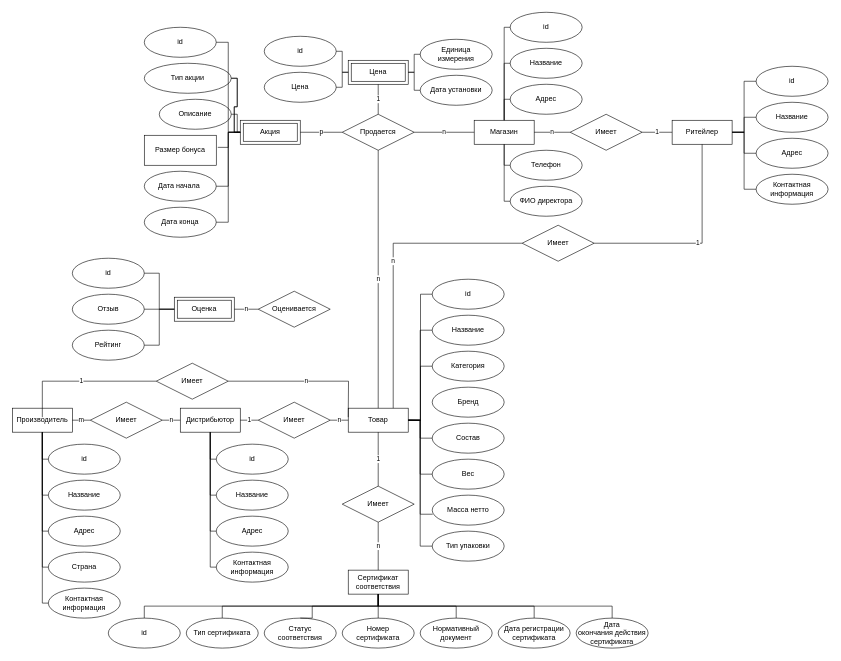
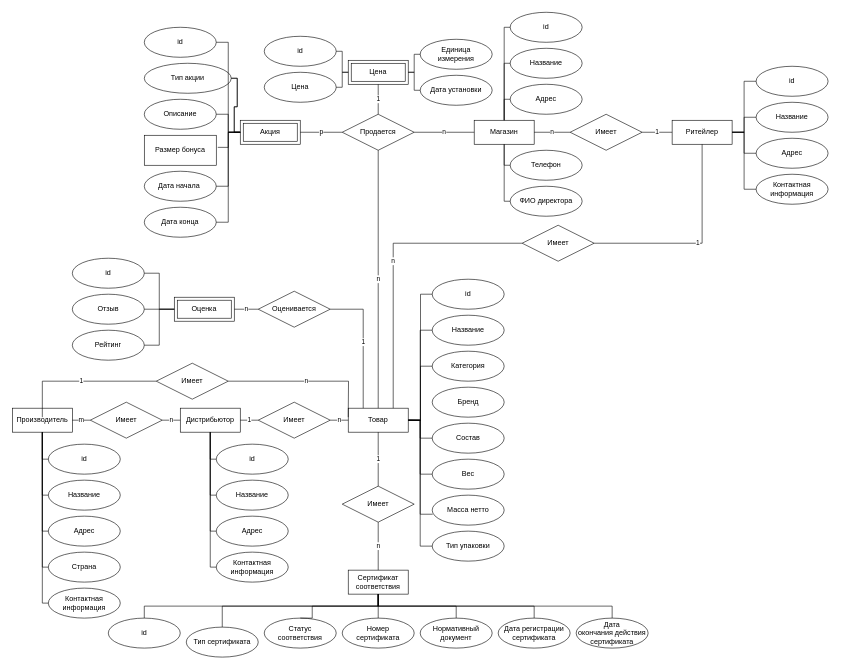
- <mxCell id="85" value="Описание" style="ellipse;whiteSpace=wrap;html=1;align=center;" vertex="1" parent="1"><mxGeometry x="265" y="165" width="120" height="50" as="geometry" /></mxCell>
+ <mxCell id="85" value="Описание" style="ellipse;whiteSpace=wrap;html=1;align=center;" vertex="1" parent="1"><mxGeometry x="240" y="165" width="120" height="50" as="geometry" /></mxCell>
+ <mxCell id="121" value="1" style="endArrow=none;html=1;rounded=0;exitX=1;exitY=0.5;exitDx=0;exitDy=0;entryX=0.25;entryY=0;entryDx=0;entryDy=0;edgeStyle=orthogonalEdgeStyle;" edge="1" parent="1" source="120" target="2"><mxGeometry relative="1" as="geometry"><mxPoint x="540" y="500" as="sourcePoint" /><mxPoint x="700" y="500" as="targetPoint" /></mxGeometry></mxCell>
- <mxCell id="8" value="Тип сертификата" style="ellipse;whiteSpace=wrap;html=1;align=center;" vertex="1" parent="1"><mxGeometry x="310" y="1030" width="120" height="50" as="geometry" /></mxCell>
+ <mxCell id="8" value="Тип сертификата" style="ellipse;whiteSpace=wrap;html=1;align=center;" vertex="1" parent="1"><mxGeometry x="310" y="1045" width="120" height="50" as="geometry" /></mxCell>
